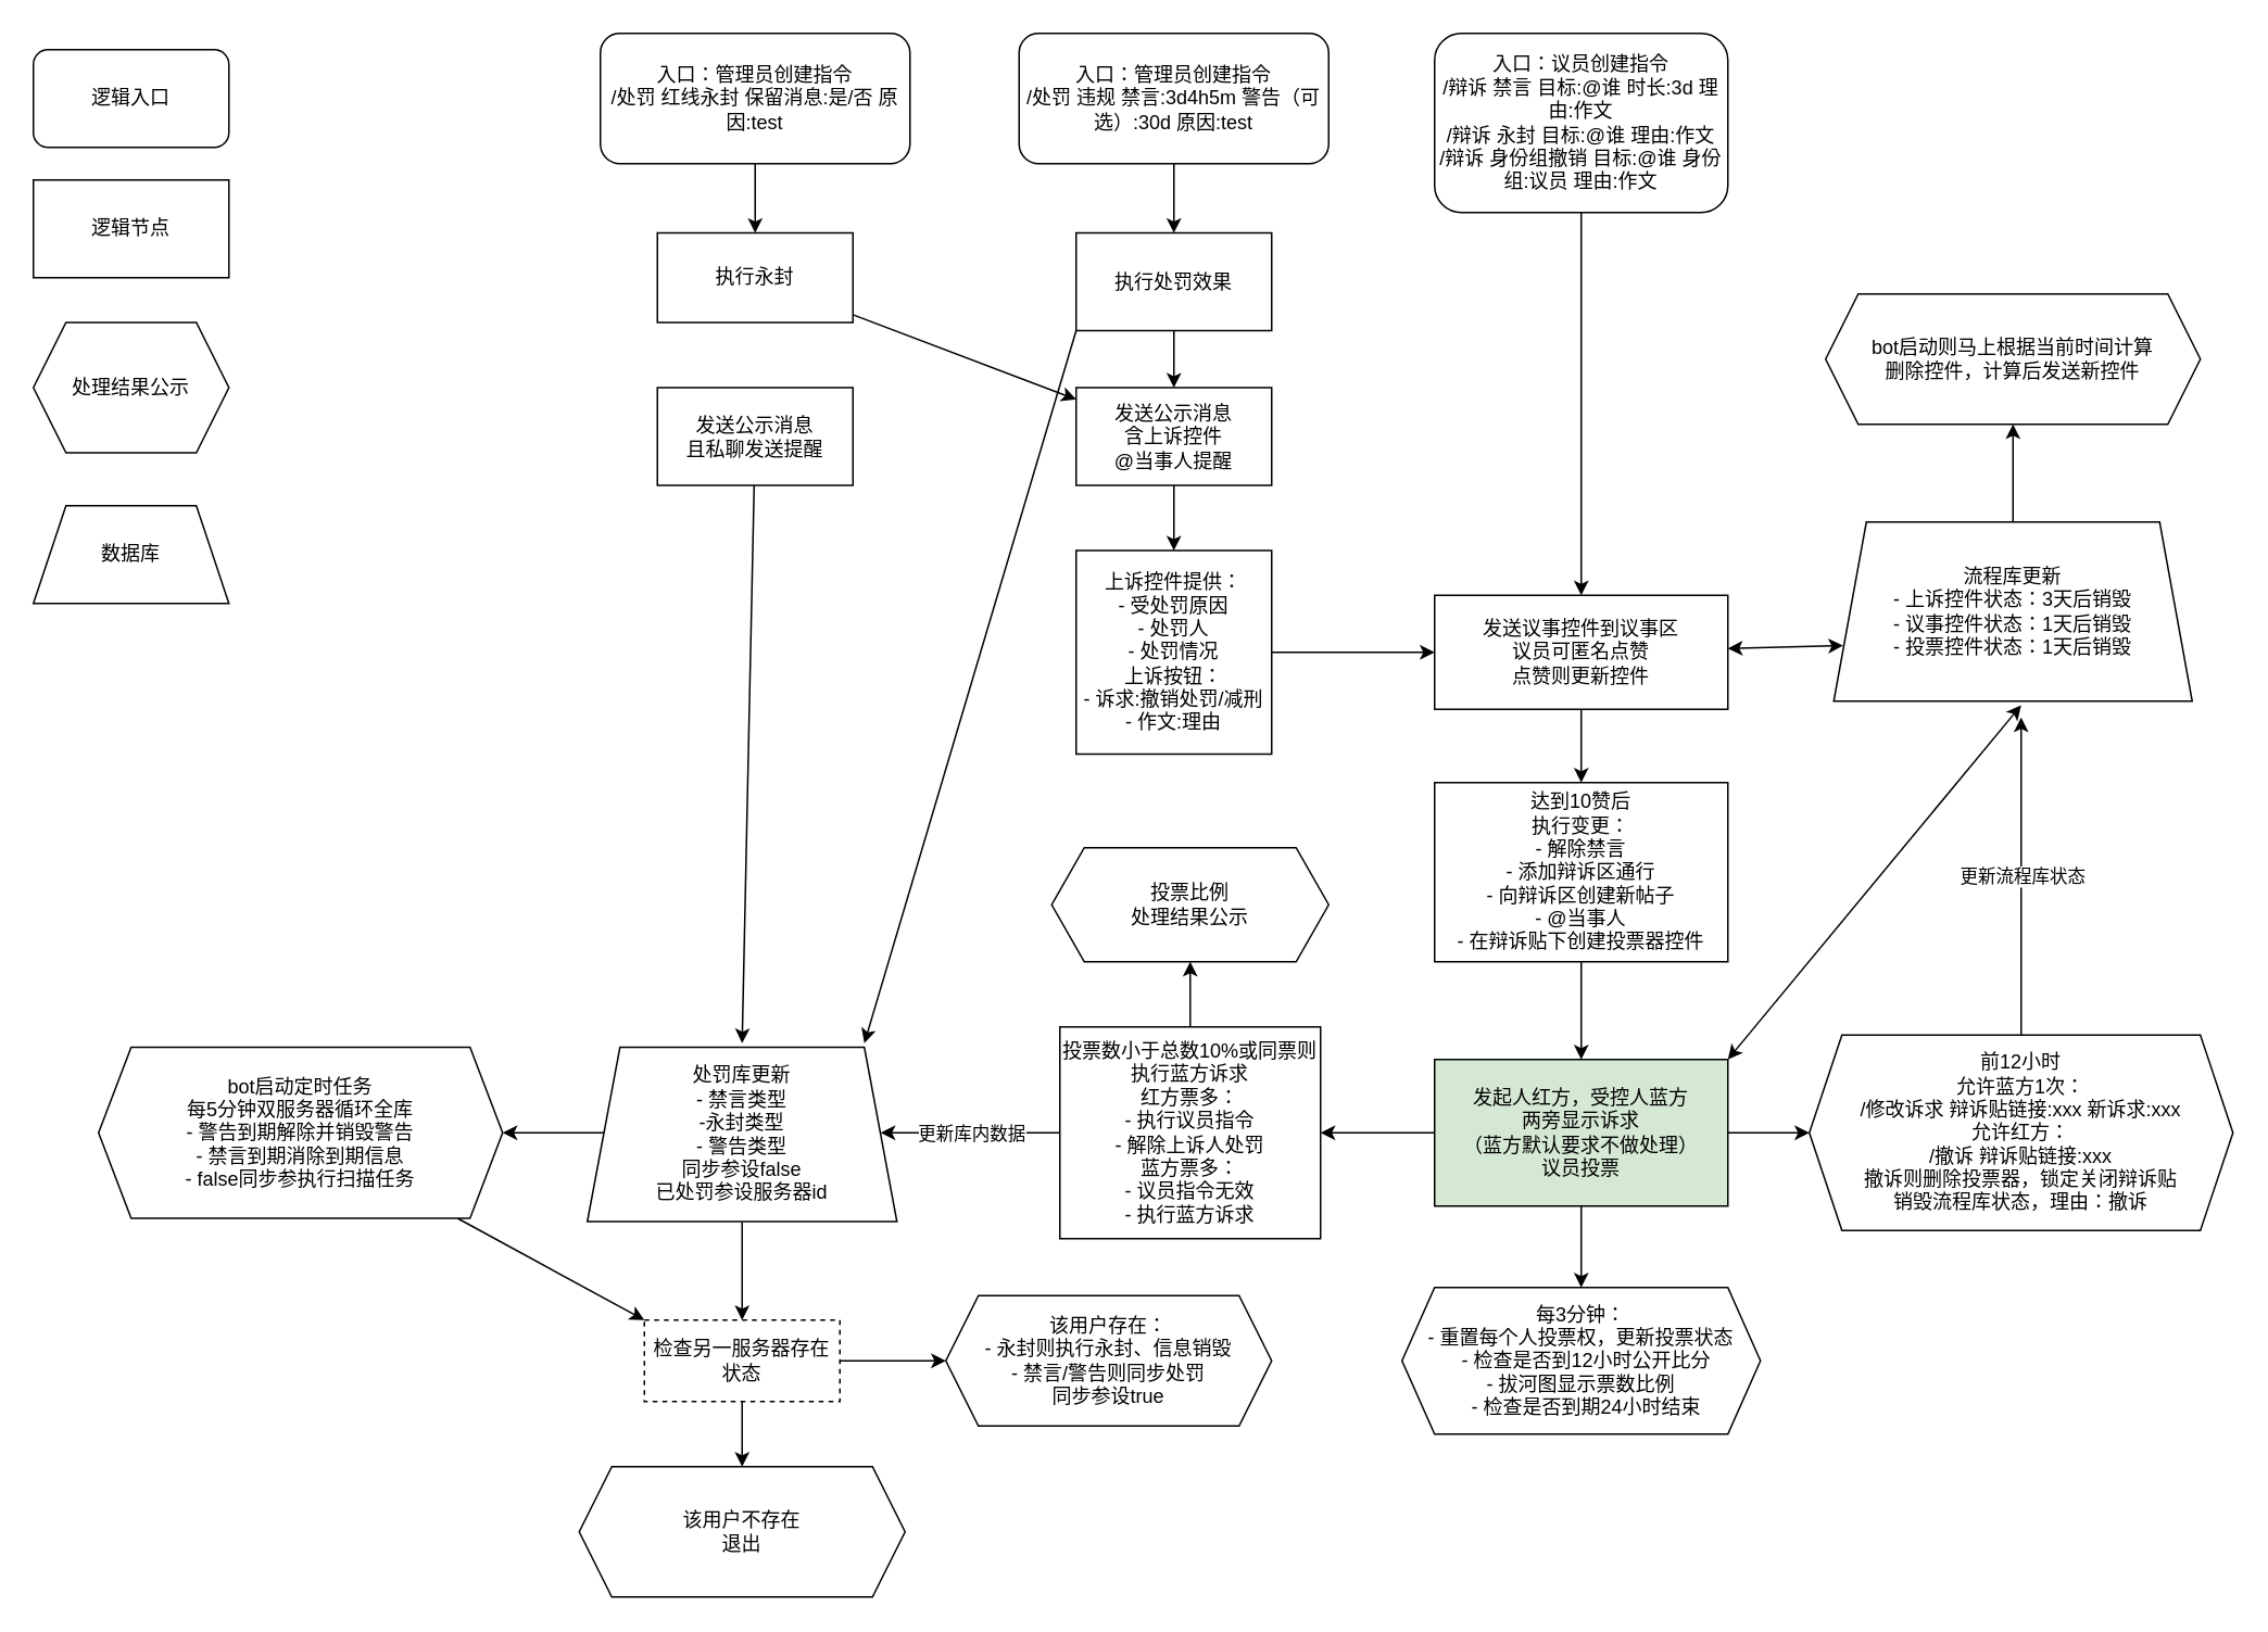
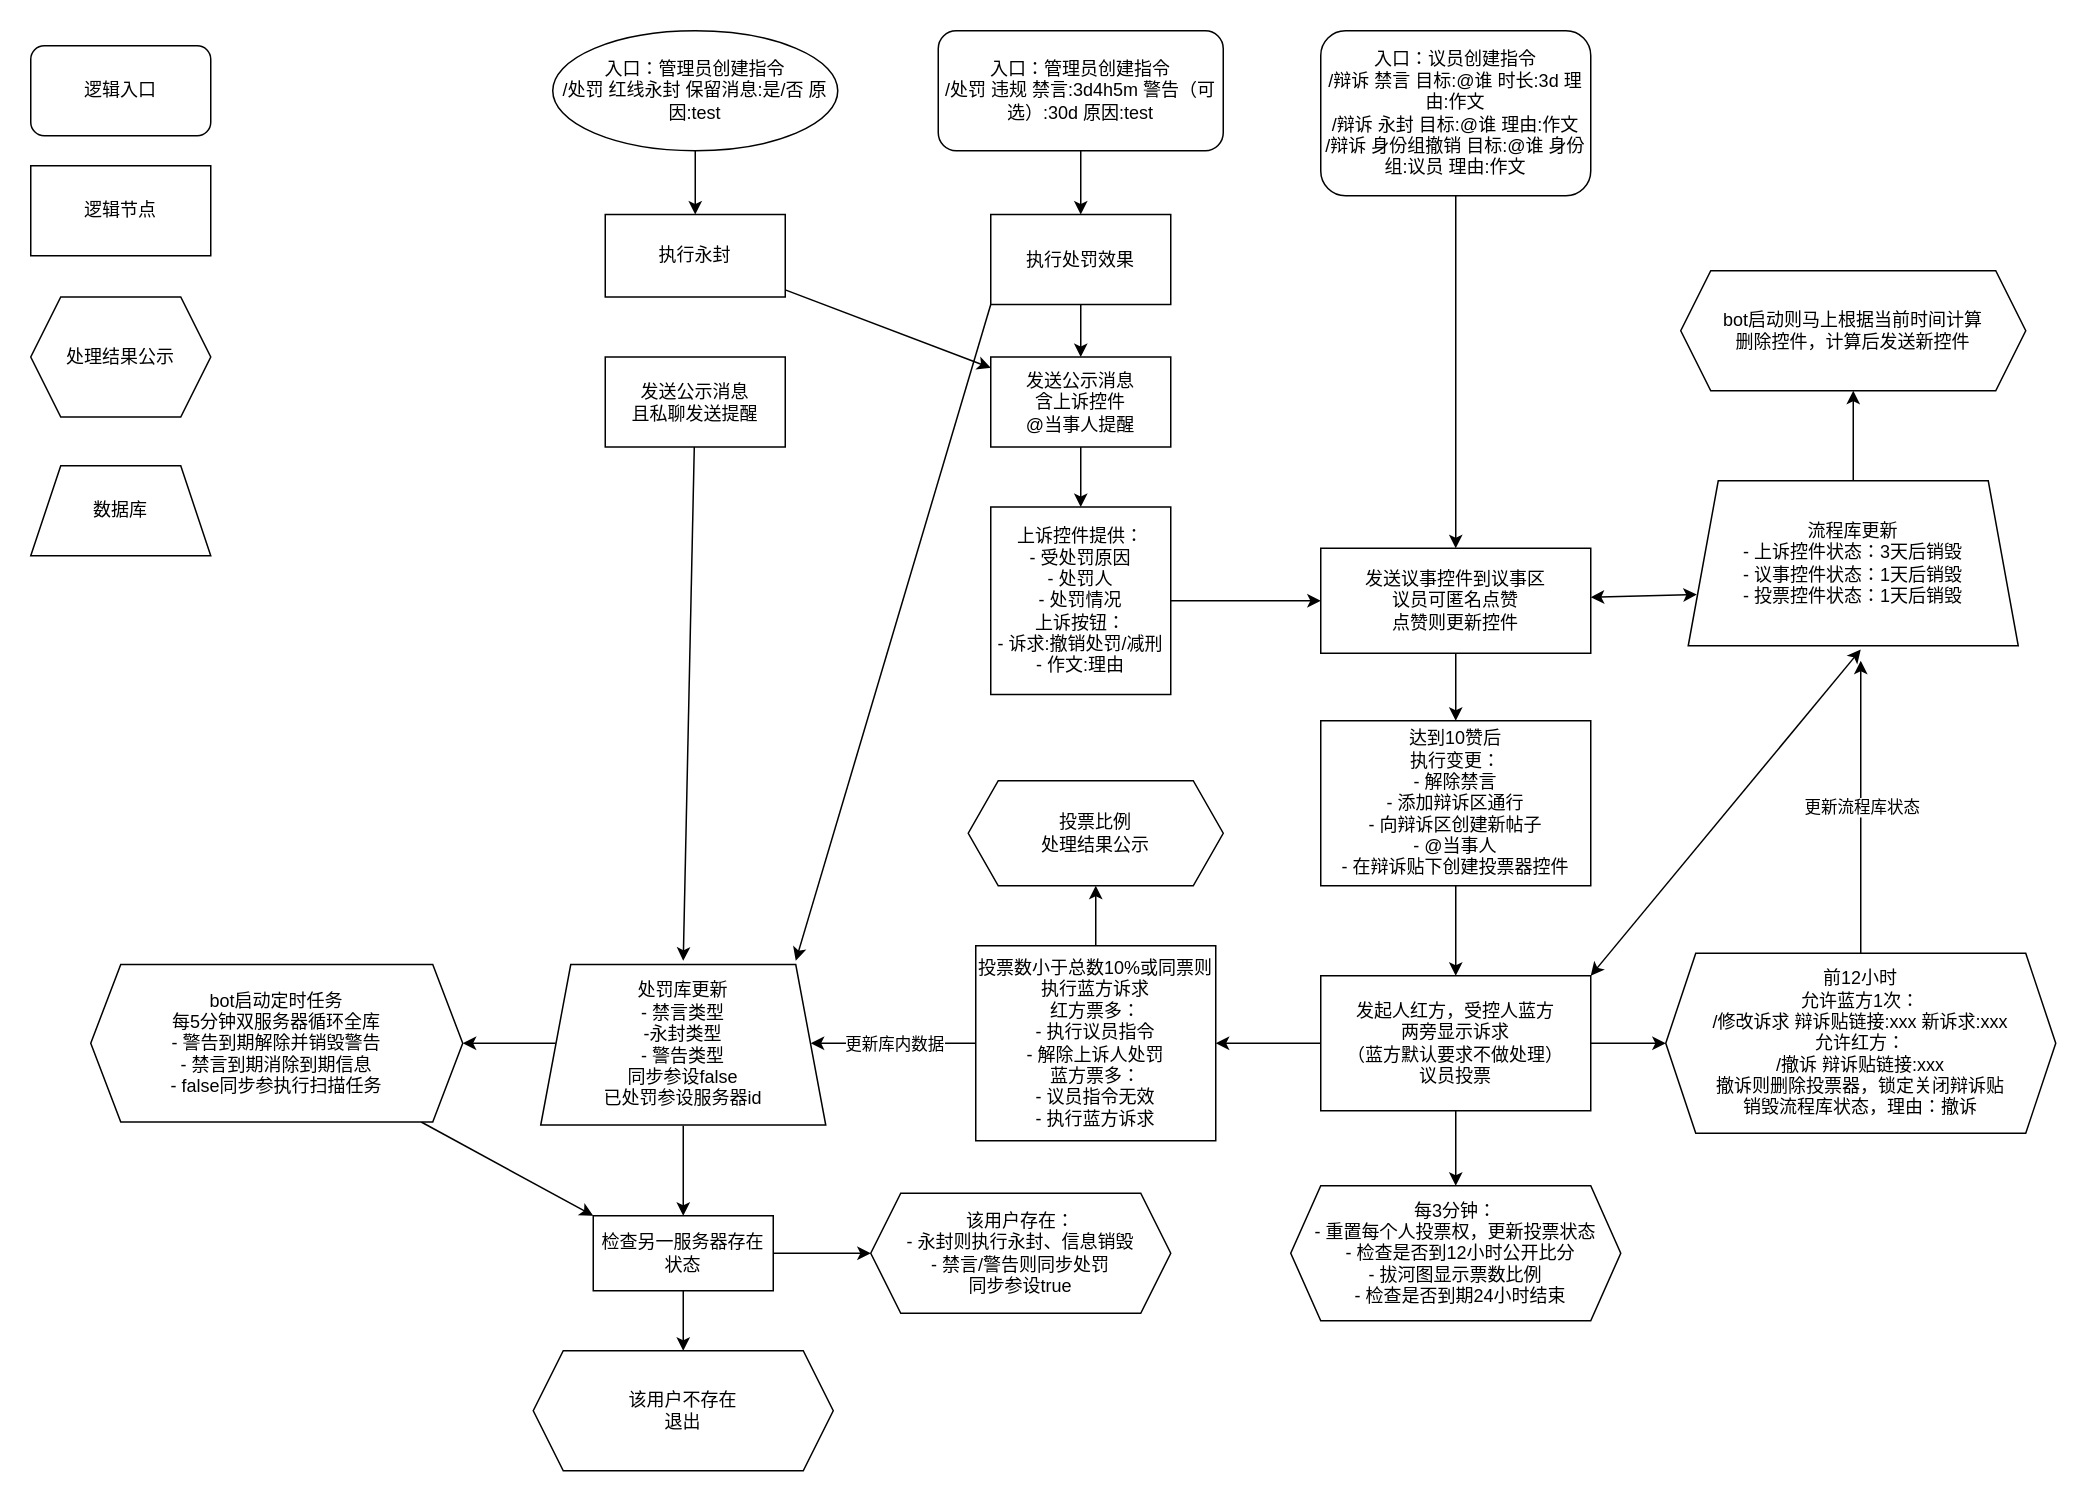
- <mxCell id="33" value="入口：管理员创建指令&lt;br&gt;/处罚 红线永封 保留消息:是/否 原因:test" style="rounded=1;whiteSpace=wrap;html=1;" parent="1" vertex="1"><mxGeometry x="368" y="20" width="190" height="80" as="geometry" /></mxCell>
+ <mxCell id="33" value="入口：管理员创建指令&lt;br&gt;/处罚 红线永封 保留消息:是/否 原因:test" style="ellipse;whiteSpace=wrap;html=1;" parent="1" vertex="1"><mxGeometry x="368" y="20" width="190" height="80" as="geometry" /></mxCell>
- <mxCell id="23" value="&lt;div&gt;发起人红方，受控人蓝方&lt;br&gt;两旁显示诉求&lt;br&gt;（蓝方默认要求不做处理）&lt;br&gt;议员投票&lt;br&gt;&lt;/div&gt;" style="rounded=0;whiteSpace=wrap;html=1;fillColor=#d5e8d4;" parent="1" vertex="1"><mxGeometry x="880" y="650" width="180" height="90" as="geometry" /></mxCell>
+ <mxCell id="23" value="&lt;div&gt;发起人红方，受控人蓝方&lt;br&gt;两旁显示诉求&lt;br&gt;（蓝方默认要求不做处理）&lt;br&gt;议员投票&lt;br&gt;&lt;/div&gt;" style="rounded=0;whiteSpace=wrap;html=1;" parent="1" vertex="1"><mxGeometry x="880" y="650" width="180" height="90" as="geometry" /></mxCell>
- <mxCell id="32" value="检查另一服务器存在状态" style="rounded=0;whiteSpace=wrap;html=1;dashed=1;" parent="1" vertex="1"><mxGeometry x="395" y="810" width="120" height="50" as="geometry" /></mxCell>
+ <mxCell id="32" value="检查另一服务器存在状态" style="rounded=0;whiteSpace=wrap;html=1;" parent="1" vertex="1"><mxGeometry x="395" y="810" width="120" height="50" as="geometry" /></mxCell>
